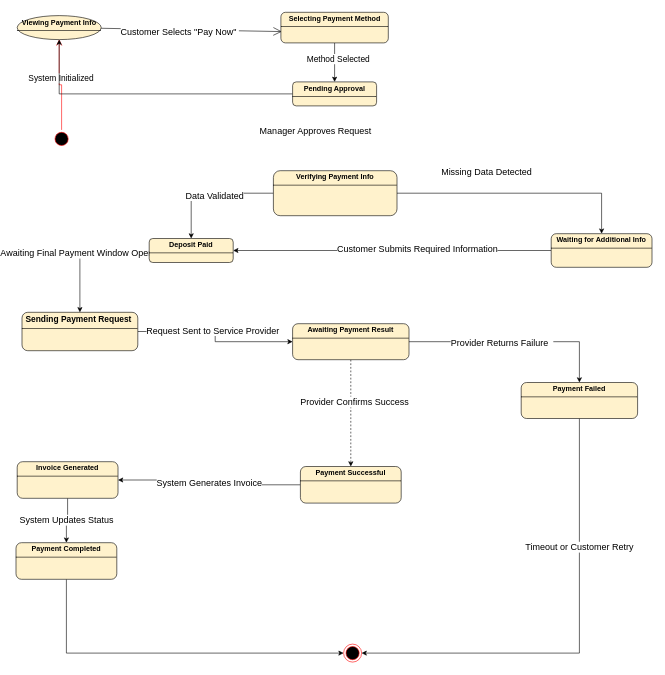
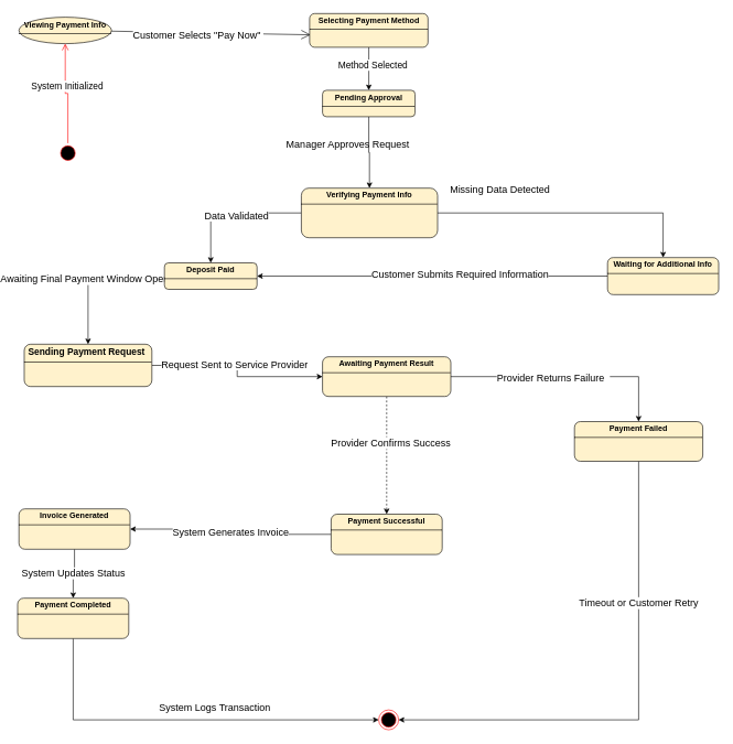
- <mxCell id="11" value="" style="edgeStyle=orthogonalEdgeStyle;rounded=0;orthogonalLoop=1;jettySize=auto;html=1;" edge="1" parent="1" source="12" target="4"><mxGeometry relative="1" as="geometry" /></mxCell>
+ <mxCell id="11" value="" style="edgeStyle=orthogonalEdgeStyle;rounded=0;orthogonalLoop=1;jettySize=auto;html=1;" edge="1" parent="1" source="12" target="16"><mxGeometry relative="1" as="geometry" /></mxCell>
- <mxCell id="32" value="&lt;font style=&quot;font-size: 15px;&quot;&gt;Missing Data Detected&lt;/font&gt;" style="text;html=1;align=center;verticalAlign=middle;resizable=0;points=[];autosize=1;strokeColor=none;fillColor=none;" vertex="1" parent="1"><mxGeometry x="719" y="270" width="169" height="30" as="geometry" /></mxCell>
+ <mxCell id="32" value="&lt;font style=&quot;font-size: 15px;&quot;&gt;Missing Data Detected&lt;/font&gt;" style="text;html=1;align=center;verticalAlign=middle;resizable=0;points=[];autosize=1;strokeColor=none;fillColor=none;" vertex="1" parent="1"><mxGeometry x="664" y="270" width="169" height="30" as="geometry" /></mxCell>
+ <mxCell id="44" value="&lt;font style=&quot;font-size: 15px;&quot;&gt;System Logs Transaction&lt;/font&gt;" style="text;html=1;align=center;verticalAlign=middle;resizable=0;points=[];autosize=1;strokeColor=none;fillColor=none;" vertex="1" parent="1"><mxGeometry x="225" y="1054" width="186" height="30" as="geometry" /></mxCell>
